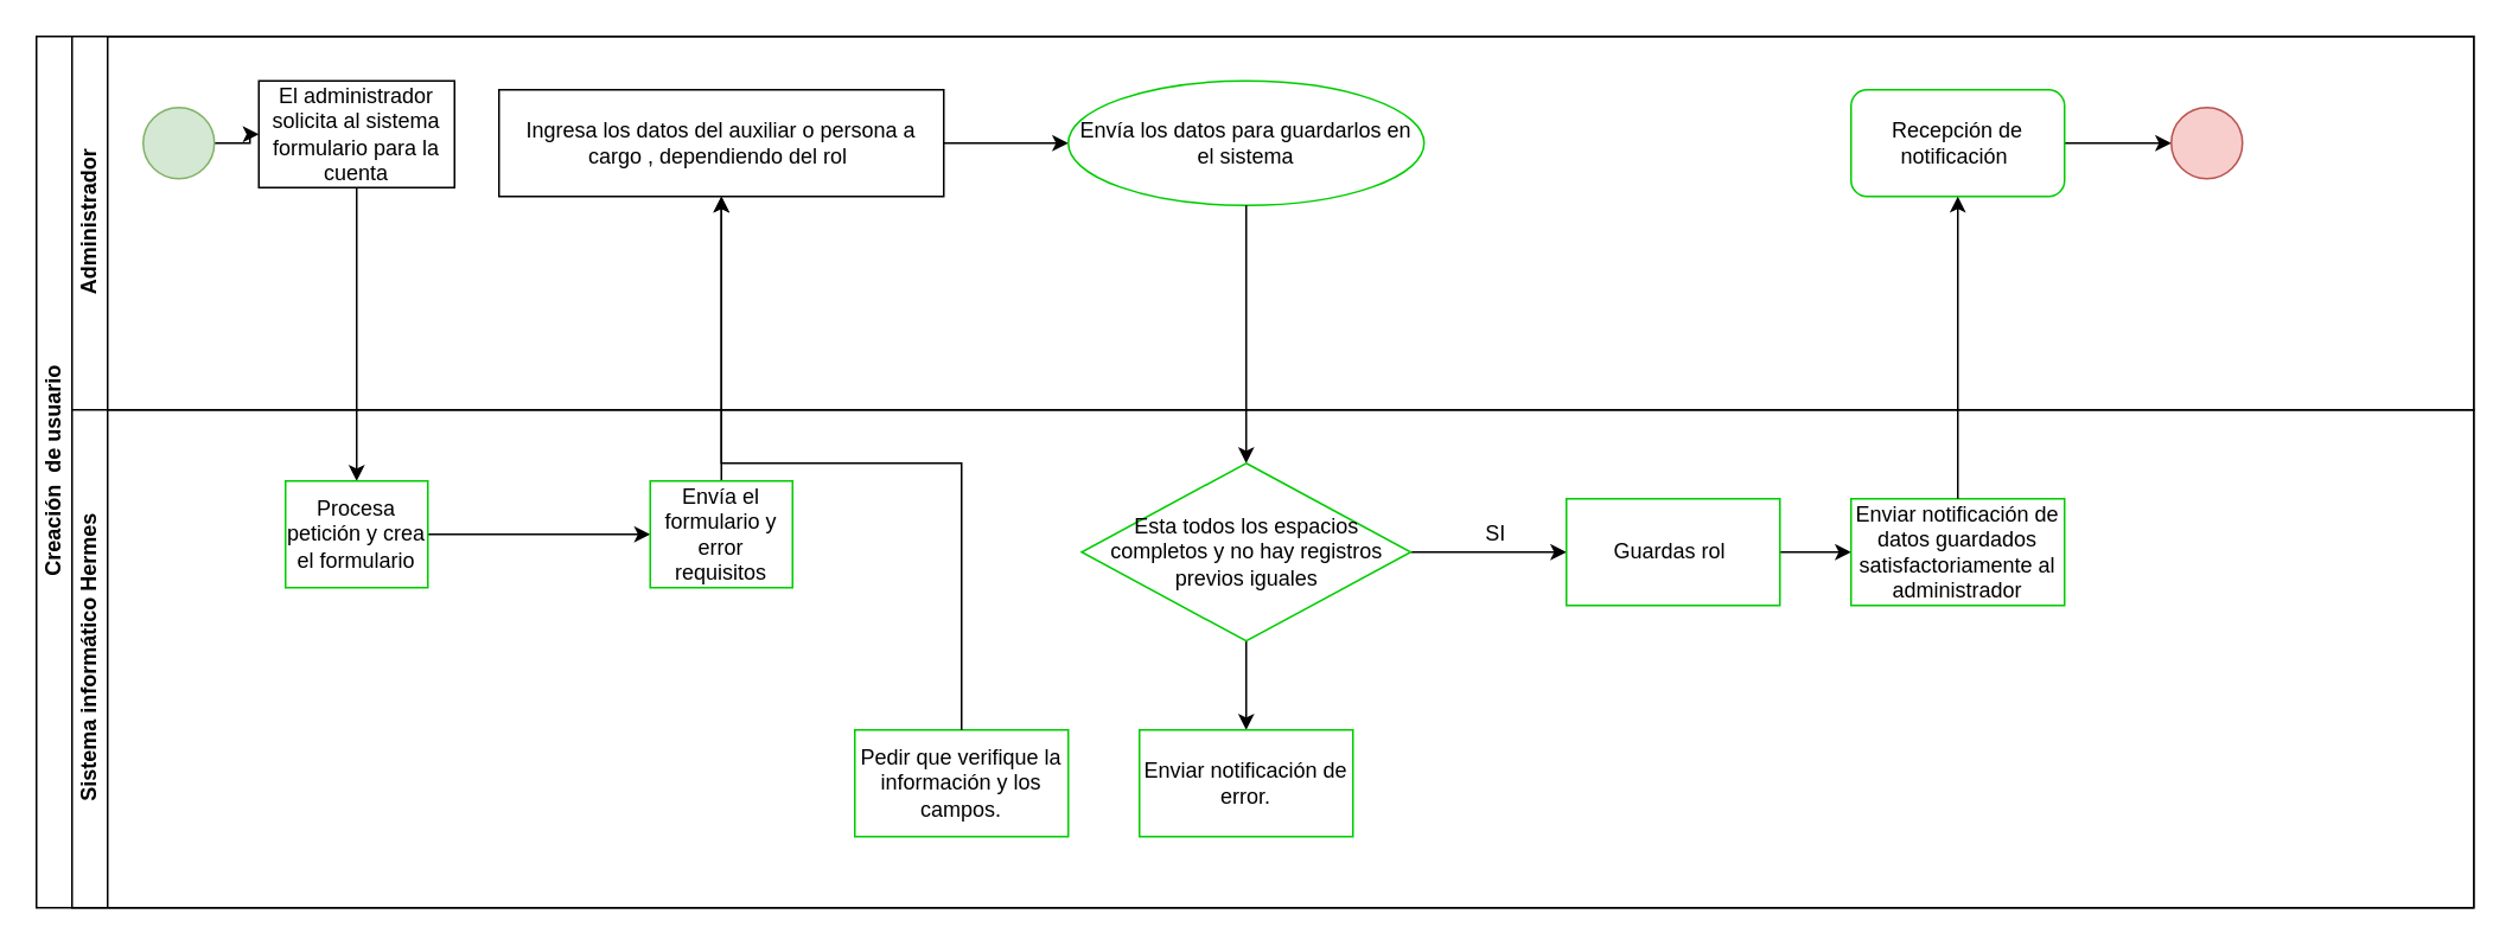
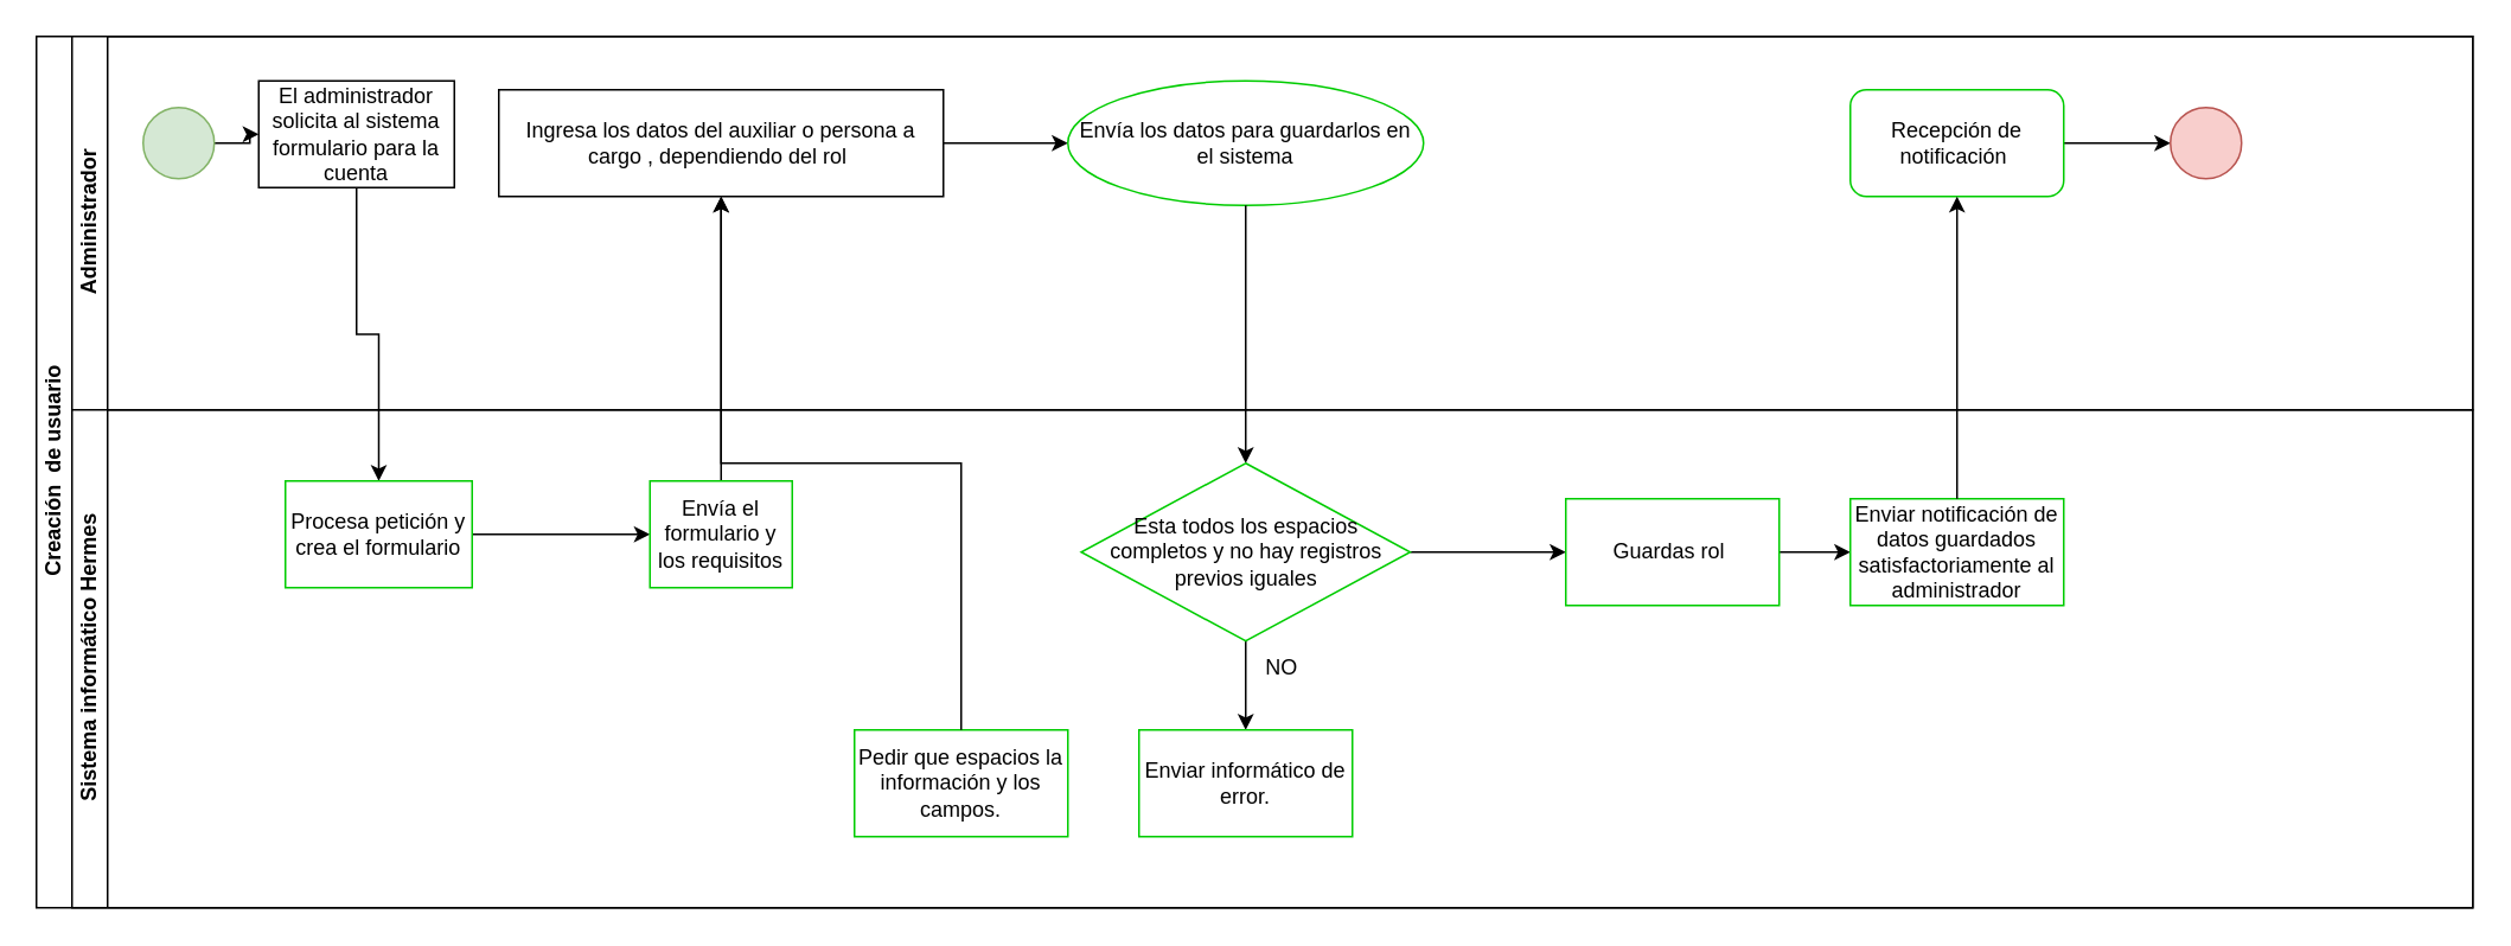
- <mxCell id="18" value="Procesa petición y crea el formulario" style="rounded=0;whiteSpace=wrap;html=1;fontFamily=Helvetica;fontSize=12;fontColor=#000000;align=center;strokeColor=#00CC00;" parent="16" vertex="1"><mxGeometry x="120" y="40" width="80" height="60" as="geometry" /></mxCell>
+ <mxCell id="18" value="Procesa petición y crea el formulario" style="rounded=0;whiteSpace=wrap;html=1;fontFamily=Helvetica;fontSize=12;fontColor=#000000;align=center;strokeColor=#00CC00;" parent="16" vertex="1"><mxGeometry x="120" y="40" width="105" height="60" as="geometry" /></mxCell>
- <mxCell id="19" value="Envía el formulario y error requisitos" style="rounded=0;whiteSpace=wrap;html=1;fontFamily=Helvetica;fontSize=12;fontColor=#000000;align=center;strokeColor=#00CC00;" parent="16" vertex="1"><mxGeometry x="325" y="40" width="80" height="60" as="geometry" /></mxCell>
+ <mxCell id="19" value="Envía el formulario y los requisitos" style="rounded=0;whiteSpace=wrap;html=1;fontFamily=Helvetica;fontSize=12;fontColor=#000000;align=center;strokeColor=#00CC00;" parent="16" vertex="1"><mxGeometry x="325" y="40" width="80" height="60" as="geometry" /></mxCell>
- <mxCell id="31" value="SI" style="text;html=1;align=center;verticalAlign=middle;resizable=0;points=[];autosize=1;strokeColor=none;fillColor=none;" parent="1" vertex="1"><mxGeometry x="825" y="285" width="30" height="30" as="geometry" /></mxCell>
+ <mxCell id="24" value="NO" style="text;html=1;align=center;verticalAlign=middle;resizable=0;points=[];autosize=1;strokeColor=none;fillColor=none;" parent="16" vertex="1"><mxGeometry x="660" y="130" width="40" height="30" as="geometry" /></mxCell>
- <mxCell id="25" value="Pedir que verifique la información y los campos." style="rounded=0;whiteSpace=wrap;html=1;strokeColor=#00CC00;" parent="16" vertex="1"><mxGeometry x="440" y="180" width="120" height="60" as="geometry" /></mxCell>
+ <mxCell id="25" value="Pedir que espacios la información y los campos." style="rounded=0;whiteSpace=wrap;html=1;strokeColor=#00CC00;" parent="16" vertex="1"><mxGeometry x="440" y="180" width="120" height="60" as="geometry" /></mxCell>
- <mxCell id="23" value="Enviar notificación de error." style="rounded=0;whiteSpace=wrap;html=1;strokeColor=#00CC00;" parent="16" vertex="1"><mxGeometry x="600" y="180" width="120" height="60" as="geometry" /></mxCell>
+ <mxCell id="23" value="Enviar informático de error." style="rounded=0;whiteSpace=wrap;html=1;strokeColor=#00CC00;" parent="16" vertex="1"><mxGeometry x="600" y="180" width="120" height="60" as="geometry" /></mxCell>
